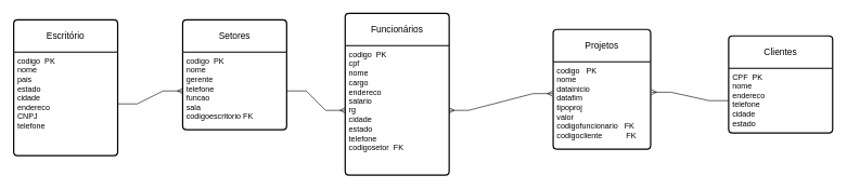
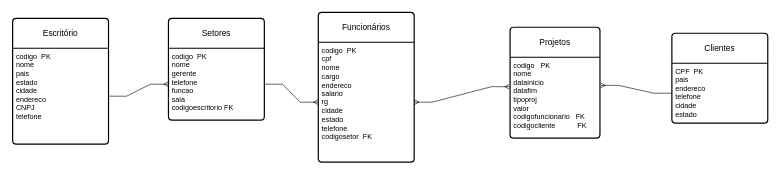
- <mxCell id="9" value="CPF&amp;nbsp; PK&lt;div&gt;nome&amp;nbsp;&lt;/div&gt;&lt;div&gt;endereco&lt;/div&gt;&lt;div&gt;telefone&lt;/div&gt;&lt;div&gt;cidade&lt;/div&gt;&lt;div&gt;estado&lt;/div&gt;" style="align=left;strokeColor=none;fillColor=none;spacingLeft=4;fontSize=12;verticalAlign=top;resizable=0;rotatable=0;part=1;html=1;" vertex="1" parent="8"><mxGeometry y="50" width="160" height="100" as="geometry" /></mxCell>
+ <mxCell id="9" value="CPF&amp;nbsp; PK&lt;div&gt;pais&amp;nbsp;&lt;/div&gt;&lt;div&gt;endereco&lt;/div&gt;&lt;div&gt;telefone&lt;/div&gt;&lt;div&gt;cidade&lt;/div&gt;&lt;div&gt;estado&lt;/div&gt;" style="align=left;strokeColor=none;fillColor=none;spacingLeft=4;fontSize=12;verticalAlign=top;resizable=0;rotatable=0;part=1;html=1;" vertex="1" parent="8"><mxGeometry y="50" width="160" height="100" as="geometry" /></mxCell>
